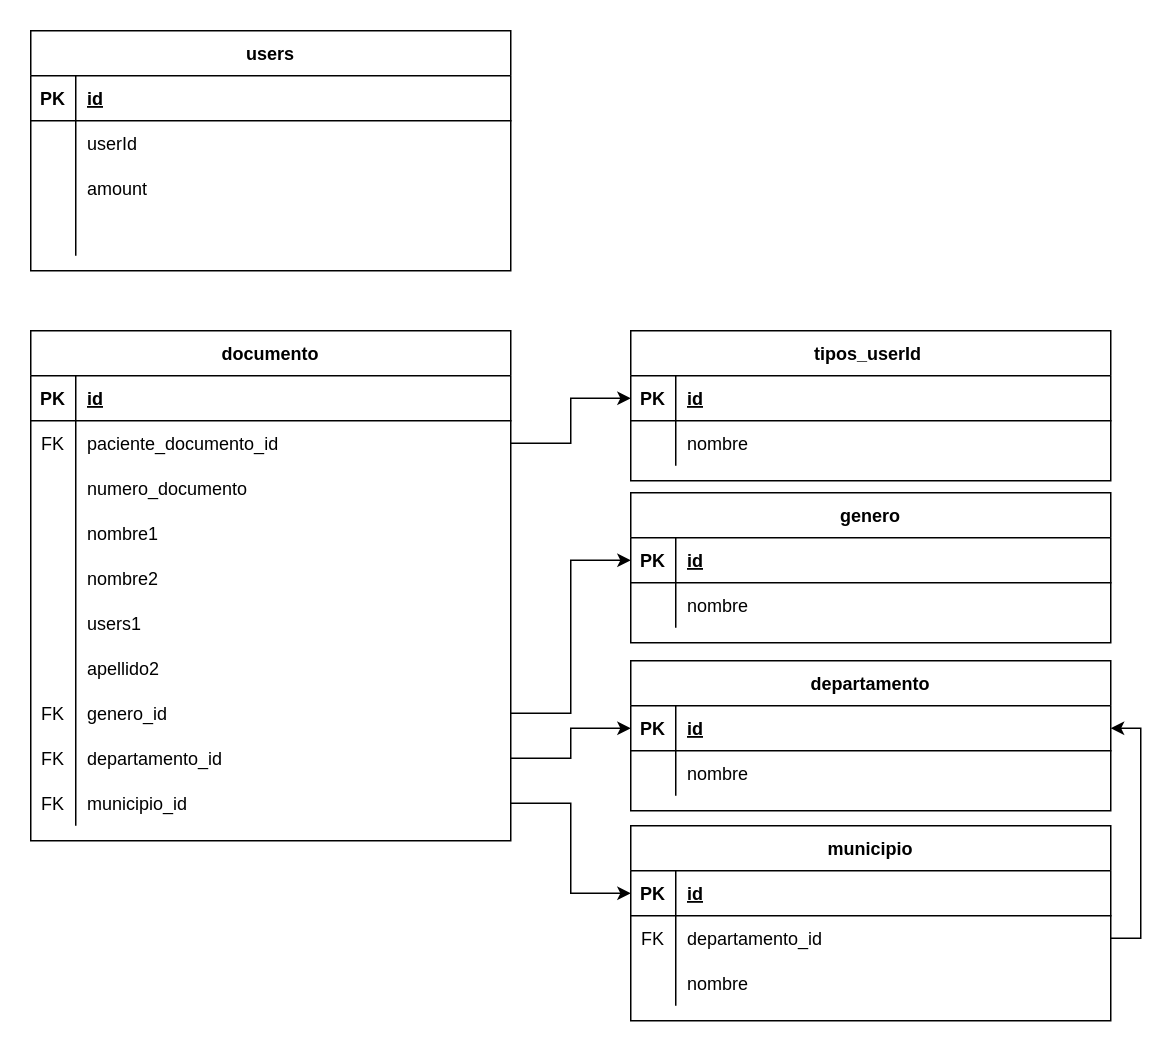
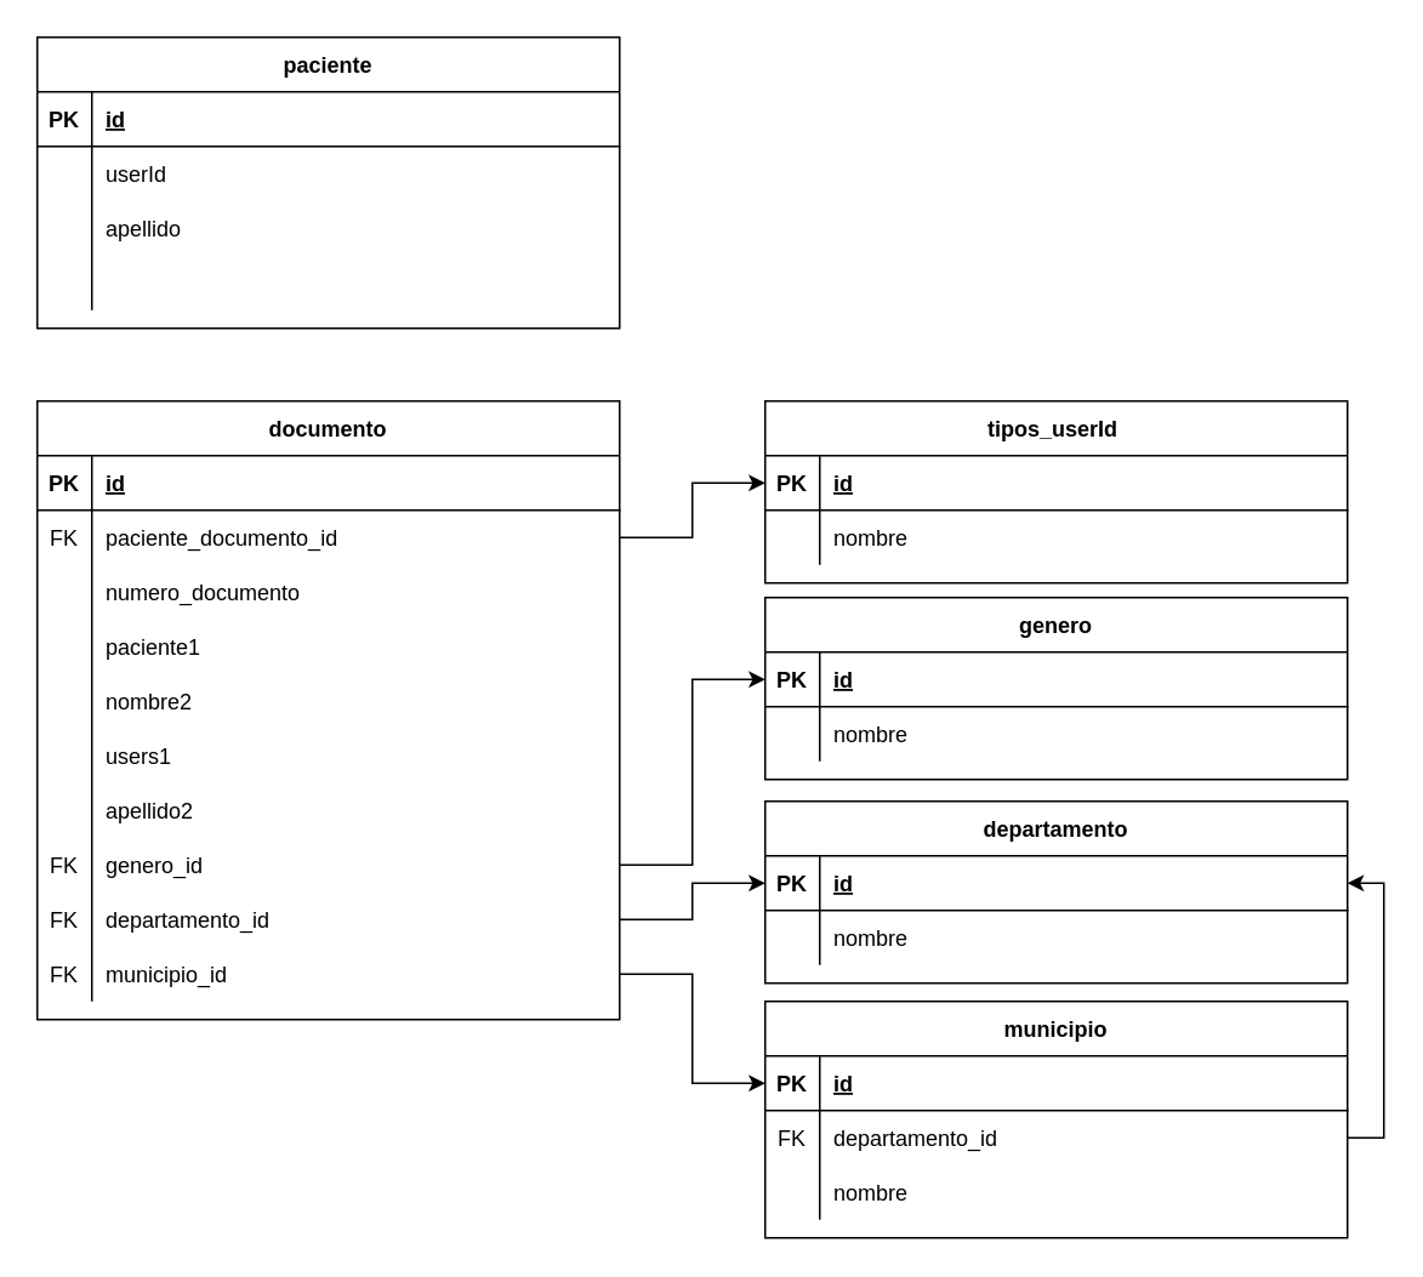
- <mxCell id="40" value="users" style="shape=table;startSize=30;container=1;collapsible=1;childLayout=tableLayout;fixedRows=1;rowLines=0;fontStyle=1;align=center;resizeLast=1;" vertex="1" parent="1"><mxGeometry x="20" y="20" width="320" height="160" as="geometry" /></mxCell>
+ <mxCell id="40" value="paciente" style="shape=table;startSize=30;container=1;collapsible=1;childLayout=tableLayout;fixedRows=1;rowLines=0;fontStyle=1;align=center;resizeLast=1;" vertex="1" parent="1"><mxGeometry x="20" y="20" width="320" height="160" as="geometry" /></mxCell>
- <mxCell id="49" value="amount" style="shape=partialRectangle;overflow=hidden;connectable=0;fillColor=none;align=left;top=0;left=0;bottom=0;right=0;spacingLeft=6;" vertex="1" parent="47"><mxGeometry x="30" width="290" height="30" as="geometry"><mxRectangle width="290" height="30" as="alternateBounds" /></mxGeometry></mxCell>
+ <mxCell id="49" value="apellido" style="shape=partialRectangle;overflow=hidden;connectable=0;fillColor=none;align=left;top=0;left=0;bottom=0;right=0;spacingLeft=6;" vertex="1" parent="47"><mxGeometry x="30" width="290" height="30" as="geometry"><mxRectangle width="290" height="30" as="alternateBounds" /></mxGeometry></mxCell>
- <mxCell id="14" value="nombre1" style="shape=partialRectangle;overflow=hidden;connectable=0;fillColor=none;align=left;top=0;left=0;bottom=0;right=0;spacingLeft=6;" vertex="1" parent="12"><mxGeometry x="30" width="290" height="30" as="geometry"><mxRectangle width="290" height="30" as="alternateBounds" /></mxGeometry></mxCell>
+ <mxCell id="14" value="paciente1" style="shape=partialRectangle;overflow=hidden;connectable=0;fillColor=none;align=left;top=0;left=0;bottom=0;right=0;spacingLeft=6;" vertex="1" parent="12"><mxGeometry x="30" width="290" height="30" as="geometry"><mxRectangle width="290" height="30" as="alternateBounds" /></mxGeometry></mxCell>
